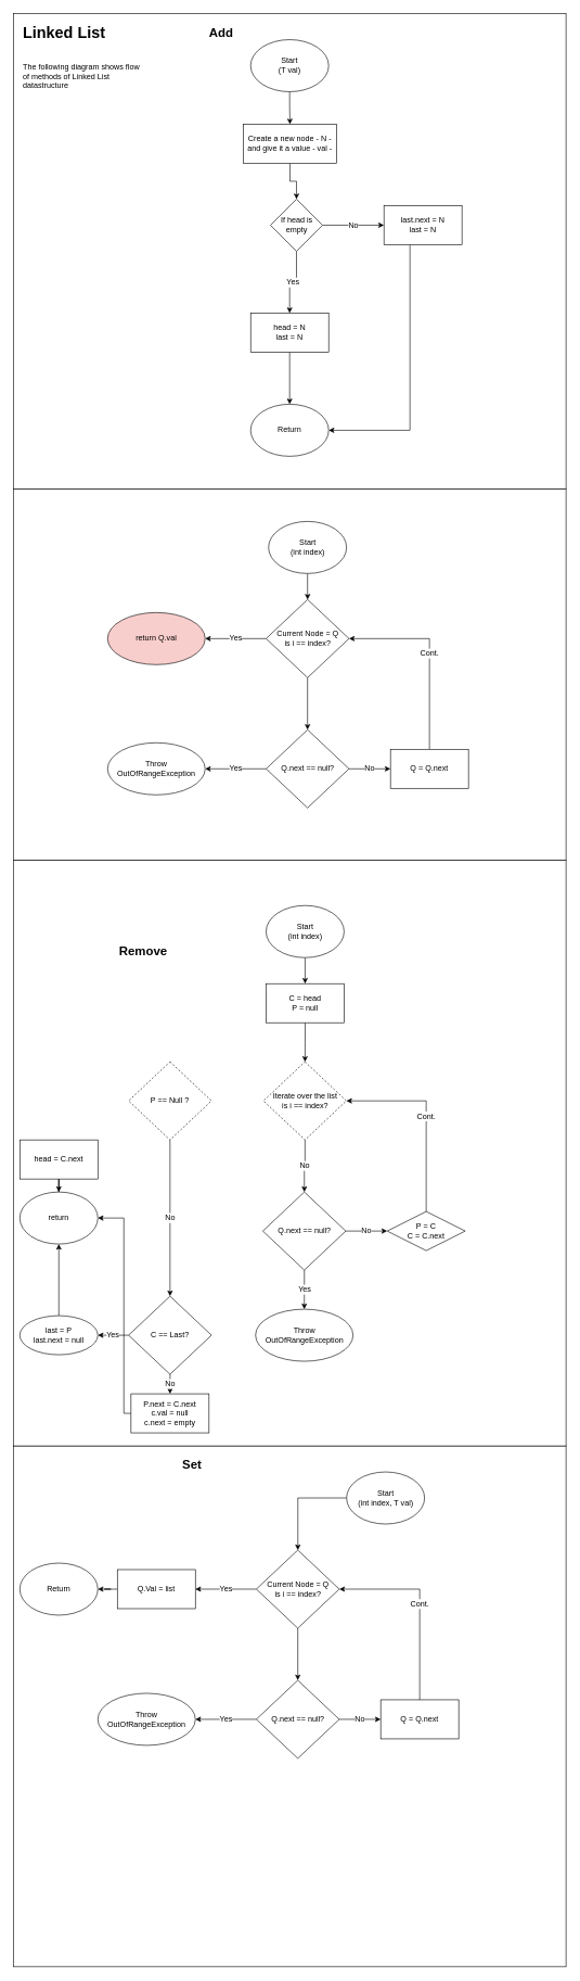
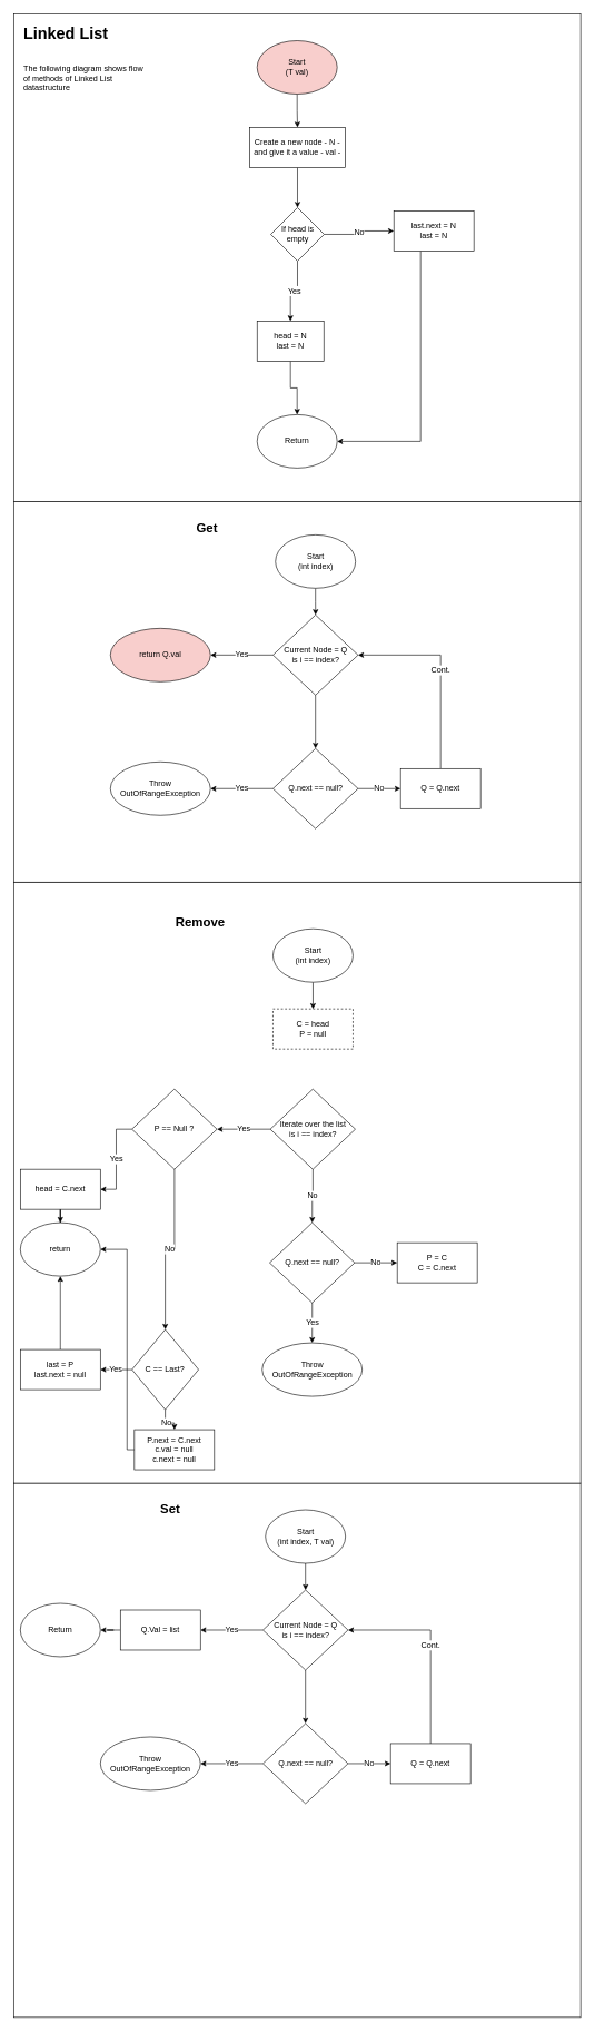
- <mxCell id="9" value="Add" style="text;html=1;strokeColor=none;fillColor=none;align=center;verticalAlign=middle;whiteSpace=wrap;rounded=0;fontSize=19;fontStyle=1" vertex="1" parent="1"><mxGeometry x="320" y="40" width="40" height="20" as="geometry" /></mxCell>
- <mxCell id="8" value="&lt;div&gt;Start&lt;/div&gt;&lt;div&gt;(T val)&lt;br&gt;&lt;/div&gt;" style="ellipse;whiteSpace=wrap;html=1;" vertex="1" parent="1"><mxGeometry x="385" y="60" width="120" height="80" as="geometry" /></mxCell>
+ <mxCell id="8" value="&lt;div&gt;Start&lt;/div&gt;&lt;div&gt;(T val)&lt;br&gt;&lt;/div&gt;" style="ellipse;whiteSpace=wrap;html=1;fillColor=#f8cecc;" vertex="1" parent="1"><mxGeometry x="385" y="60" width="120" height="80" as="geometry" /></mxCell>
- <mxCell id="14" value="If head is empty" style="rhombus;whiteSpace=wrap;html=1;fontSize=12;" vertex="1" parent="1"><mxGeometry x="415.5" y="305" width="80" height="80" as="geometry" /></mxCell>
+ <mxCell id="14" value="If head is empty" style="rhombus;whiteSpace=wrap;html=1;fontSize=12;" vertex="1" parent="1"><mxGeometry x="405.5" y="310" width="80" height="80" as="geometry" /></mxCell>
- <mxCell id="16" value="&lt;div&gt;head = N&lt;/div&gt;&lt;div&gt;last = N&lt;br&gt;&lt;/div&gt;" style="rounded=0;whiteSpace=wrap;html=1;fontSize=12;" vertex="1" parent="1"><mxGeometry x="385" y="480" width="120" height="60" as="geometry" /></mxCell>
+ <mxCell id="16" value="&lt;div&gt;head = N&lt;/div&gt;&lt;div&gt;last = N&lt;br&gt;&lt;/div&gt;" style="rounded=0;whiteSpace=wrap;html=1;fontSize=12;" vertex="1" parent="1"><mxGeometry x="385" y="480" width="100" height="60" as="geometry" /></mxCell>
+ <mxCell id="20" value="Get" style="text;html=1;strokeColor=none;fillColor=none;align=center;verticalAlign=middle;whiteSpace=wrap;rounded=0;fontSize=19;fontStyle=1" vertex="1" parent="1"><mxGeometry x="290" y="780" width="40" height="20" as="geometry" /></mxCell>
- <mxCell id="33" value="Remove" style="text;html=1;strokeColor=none;fillColor=none;align=center;verticalAlign=middle;whiteSpace=wrap;rounded=0;fontSize=19;fontStyle=1" vertex="1" parent="1"><mxGeometry x="200" y="1450" width="40" height="20" as="geometry" /></mxCell>
+ <mxCell id="33" value="Remove" style="text;html=1;strokeColor=none;fillColor=none;align=center;verticalAlign=middle;whiteSpace=wrap;rounded=0;fontSize=19;fontStyle=1" vertex="1" parent="1"><mxGeometry x="280" y="1370" width="40" height="20" as="geometry" /></mxCell>
- <mxCell id="37" value="&lt;div&gt;C = head&lt;/div&gt;&lt;div&gt;P = null&lt;br&gt;&lt;/div&gt;" style="rounded=0;whiteSpace=wrap;html=1;fontSize=12;" vertex="1" parent="1"><mxGeometry x="408.75" y="1510" width="120" height="60" as="geometry" /></mxCell>
+ <mxCell id="37" value="&lt;div&gt;C = head&lt;/div&gt;&lt;div&gt;P = null&lt;br&gt;&lt;/div&gt;" style="rounded=0;whiteSpace=wrap;html=1;fontSize=12;dashed=1;" vertex="1" parent="1"><mxGeometry x="408.75" y="1510" width="120" height="60" as="geometry" /></mxCell>
- <mxCell id="36" value="" style="edgeStyle=orthogonalEdgeStyle;rounded=0;orthogonalLoop=1;jettySize=auto;html=1;fontSize=12;" edge="1" parent="1" source="37" target="40"><mxGeometry relative="1" as="geometry" /></mxCell>
- <mxCell id="43" value="P == Null ?" style="rhombus;whiteSpace=wrap;html=1;fontSize=12;dashed=1;" vertex="1" parent="1"><mxGeometry x="197.25" y="1630" width="127.5" height="120" as="geometry" /></mxCell>
+ <mxCell id="43" value="P == Null ?" style="rhombus;whiteSpace=wrap;html=1;fontSize=12;" vertex="1" parent="1"><mxGeometry x="197.25" y="1630" width="127.5" height="120" as="geometry" /></mxCell>
+ <mxCell id="39" value="Yes" style="edgeStyle=orthogonalEdgeStyle;rounded=0;orthogonalLoop=1;jettySize=auto;html=1;fontSize=12;" edge="1" parent="1" source="40" target="43"><mxGeometry relative="1" as="geometry" /></mxCell>
- <mxCell id="40" value="&lt;div&gt;Iterate over the list&lt;br&gt;&lt;/div&gt;&lt;div&gt;is i == index?&lt;br&gt;&lt;/div&gt;" style="rhombus;whiteSpace=wrap;html=1;fontSize=12;dashed=1;" vertex="1" parent="1"><mxGeometry x="404.75" y="1630" width="127.5" height="120" as="geometry" /></mxCell>
+ <mxCell id="40" value="&lt;div&gt;Iterate over the list&lt;br&gt;&lt;/div&gt;&lt;div&gt;is i == index?&lt;br&gt;&lt;/div&gt;" style="rhombus;whiteSpace=wrap;html=1;fontSize=12;" vertex="1" parent="1"><mxGeometry x="404.75" y="1630" width="127.5" height="120" as="geometry" /></mxCell>
- <mxCell id="51" value="Cont." style="edgeStyle=orthogonalEdgeStyle;rounded=0;orthogonalLoop=1;jettySize=auto;html=1;exitX=0.5;exitY=0;exitDx=0;exitDy=0;entryX=1;entryY=0.5;entryDx=0;entryDy=0;fontSize=12;" edge="1" source="52" target="40" parent="1"><mxGeometry relative="1" as="geometry" /></mxCell>
+ <mxCell id="41" value="Yes" style="edgeStyle=orthogonalEdgeStyle;rounded=0;orthogonalLoop=1;jettySize=auto;html=1;fontSize=12;" edge="1" parent="1" source="43" target="54"><mxGeometry relative="1" as="geometry" /></mxCell>
- <mxCell id="52" value="P = C&lt;br&gt;C = C.next" style="rhombus;whiteSpace=wrap;html=1;fontSize=12;" vertex="1" parent="1"><mxGeometry x="595" y="1860" width="120" height="60" as="geometry" /></mxCell>
+ <mxCell id="52" value="P = C&lt;br&gt;C = C.next" style="rounded=0;whiteSpace=wrap;html=1;fontSize=12;" vertex="1" parent="1"><mxGeometry x="595" y="1860" width="120" height="60" as="geometry" /></mxCell>
- <mxCell id="57" value="&lt;div&gt;last = P&lt;/div&gt;&lt;div&gt;last.next = null&lt;br&gt;&lt;/div&gt;" style="ellipse;whiteSpace=wrap;html=1;fontSize=12;" vertex="1" parent="1"><mxGeometry x="30" y="2020" width="120" height="60" as="geometry" /></mxCell>
+ <mxCell id="57" value="&lt;div&gt;last = P&lt;/div&gt;&lt;div&gt;last.next = null&lt;br&gt;&lt;/div&gt;" style="rounded=0;whiteSpace=wrap;html=1;fontSize=12;" vertex="1" parent="1"><mxGeometry x="30" y="2020" width="120" height="60" as="geometry" /></mxCell>
- <mxCell id="46" value="C == Last?" style="rhombus;whiteSpace=wrap;html=1;fontSize=12;" vertex="1" parent="1"><mxGeometry x="197.25" y="1990" width="127.5" height="120" as="geometry" /></mxCell>
+ <mxCell id="46" value="C == Last?" style="rhombus;whiteSpace=wrap;html=1;fontSize=12;" vertex="1" parent="1"><mxGeometry x="197.25" y="1990" width="100" height="120" as="geometry" /></mxCell>
- <mxCell id="59" value="&lt;div&gt;P.next = C.next&lt;/div&gt;&lt;div&gt;c.val = null&lt;/div&gt;&lt;div&gt;c.next = empty&lt;br&gt;&lt;/div&gt;" style="rounded=0;whiteSpace=wrap;html=1;fontSize=12;" vertex="1" parent="1"><mxGeometry x="201" y="2140" width="120" height="60" as="geometry" /></mxCell>
+ <mxCell id="59" value="&lt;div&gt;P.next = C.next&lt;/div&gt;&lt;div&gt;c.val = null&lt;/div&gt;&lt;div&gt;c.next = null&lt;br&gt;&lt;/div&gt;" style="rounded=0;whiteSpace=wrap;html=1;fontSize=12;" vertex="1" parent="1"><mxGeometry x="201" y="2140" width="120" height="60" as="geometry" /></mxCell>
- <mxCell id="60" value="Set" style="text;html=1;strokeColor=none;fillColor=none;align=center;verticalAlign=middle;whiteSpace=wrap;rounded=0;fontSize=19;fontStyle=1" vertex="1" parent="1"><mxGeometry x="275" y="2240" width="40" height="20" as="geometry" /></mxCell>
+ <mxCell id="60" value="Set" style="text;html=1;strokeColor=none;fillColor=none;align=center;verticalAlign=middle;whiteSpace=wrap;rounded=0;fontSize=19;fontStyle=1" vertex="1" parent="1"><mxGeometry x="235" y="2250" width="40" height="20" as="geometry" /></mxCell>
- <mxCell id="62" value="&lt;div&gt;Start&lt;/div&gt;&lt;div&gt;(int index, T val)&lt;/div&gt;" style="ellipse;whiteSpace=wrap;html=1;fontSize=12;" vertex="1" parent="1"><mxGeometry x="532.5" y="2260" width="120" height="80" as="geometry" /></mxCell>
+ <mxCell id="62" value="&lt;div&gt;Start&lt;/div&gt;&lt;div&gt;(int index, T val)&lt;/div&gt;" style="ellipse;whiteSpace=wrap;html=1;fontSize=12;" vertex="1" parent="1"><mxGeometry x="397.5" y="2260" width="120" height="80" as="geometry" /></mxCell>
